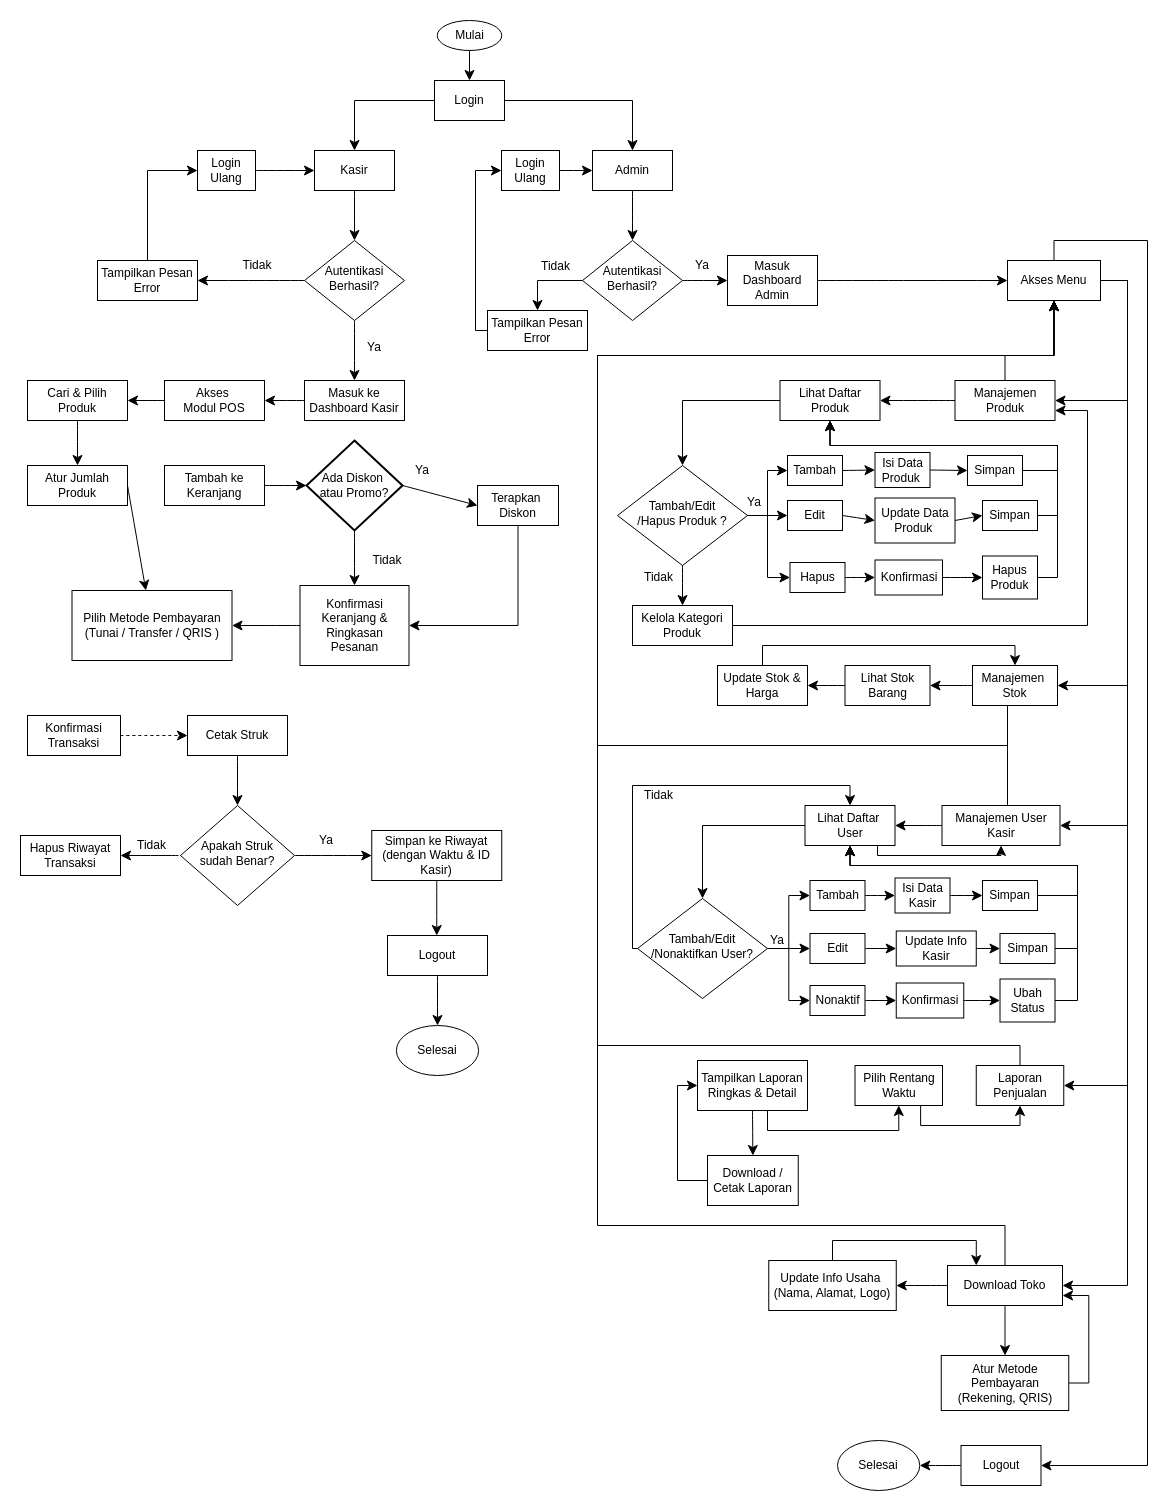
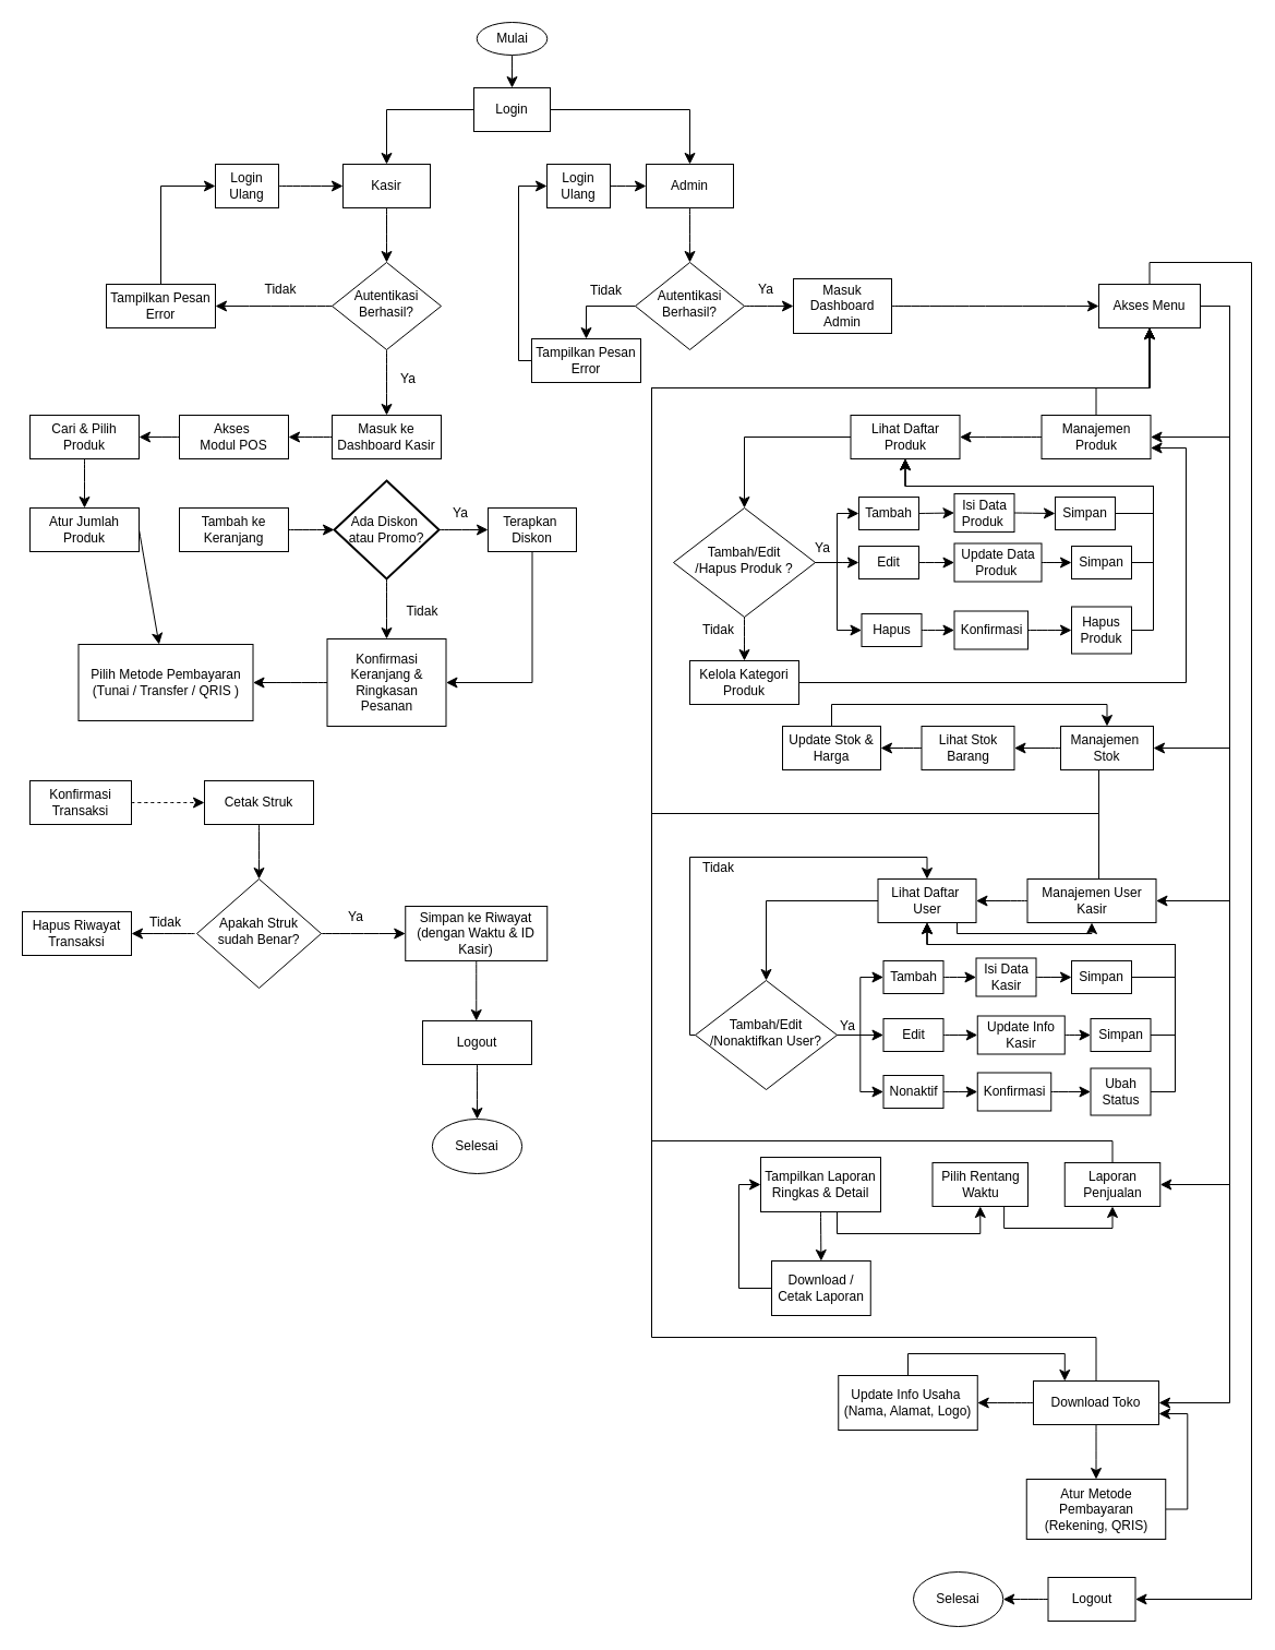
- <mxCell id="70" value="Terapkan&amp;nbsp;&lt;div&gt;Diskon&lt;/div&gt;" style="rounded=0;whiteSpace=wrap;html=1;fontSize=12;glass=0;strokeWidth=1;shadow=0;container=0;" parent="1" vertex="1"><mxGeometry x="477" y="485" width="81" height="40" as="geometry" /></mxCell>
+ <mxCell id="70" value="Terapkan&amp;nbsp;&lt;div&gt;Diskon&lt;/div&gt;" style="rounded=0;whiteSpace=wrap;html=1;fontSize=12;glass=0;strokeWidth=1;shadow=0;container=0;" parent="1" vertex="1"><mxGeometry x="447" y="465" width="81" height="40" as="geometry" /></mxCell>
- <mxCell id="91" value="Update Data Produk&amp;nbsp;" style="rounded=0;whiteSpace=wrap;html=1;fontSize=12;glass=0;strokeWidth=1;shadow=0;container=0;" parent="1" vertex="1"><mxGeometry x="874.5" y="497.5" width="80" height="45" as="geometry" /></mxCell>
+ <mxCell id="91" value="Update Data Produk&amp;nbsp;" style="rounded=0;whiteSpace=wrap;html=1;fontSize=12;glass=0;strokeWidth=1;shadow=0;container=0;" parent="1" vertex="1"><mxGeometry x="874.5" y="497.5" width="80" height="35" as="geometry" /></mxCell>
